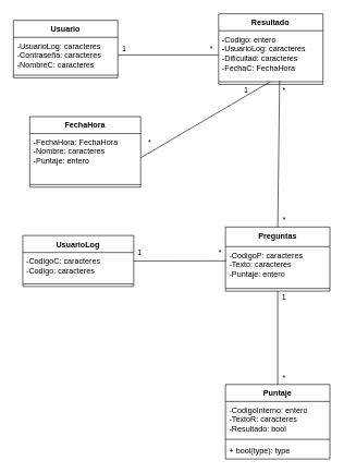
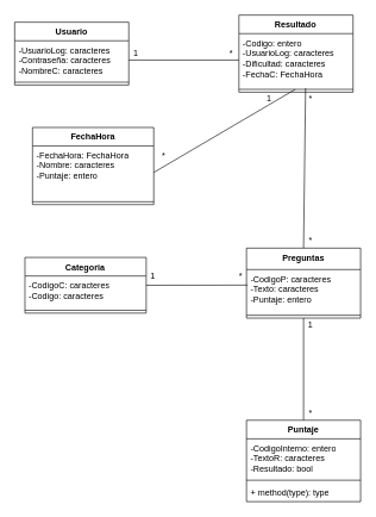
- <mxCell id="18" value="UsuarioLog" style="swimlane;fontStyle=1;align=center;verticalAlign=top;childLayout=stackLayout;horizontal=1;startSize=26;horizontalStack=0;resizeParent=1;resizeParentMax=0;resizeLast=0;collapsible=1;marginBottom=0;whiteSpace=wrap;html=1;" parent="1" vertex="1"><mxGeometry x="34.43" y="360" width="170" height="78" as="geometry" /></mxCell>
+ <mxCell id="18" value="Categoria" style="swimlane;fontStyle=1;align=center;verticalAlign=top;childLayout=stackLayout;horizontal=1;startSize=26;horizontalStack=0;resizeParent=1;resizeParentMax=0;resizeLast=0;collapsible=1;marginBottom=0;whiteSpace=wrap;html=1;" parent="1" vertex="1"><mxGeometry x="34.43" y="360" width="170" height="78" as="geometry" /></mxCell>
- <mxCell id="32" value="+ bool(type): type" style="text;strokeColor=none;fillColor=none;align=left;verticalAlign=top;spacingLeft=4;spacingRight=4;overflow=hidden;rotatable=0;points=[[0,0.5],[1,0.5]];portConstraint=eastwest;whiteSpace=wrap;html=1;" parent="29" vertex="1"><mxGeometry y="88" width="160" height="26" as="geometry" /></mxCell>
+ <mxCell id="32" value="+ method(type): type" style="text;strokeColor=none;fillColor=none;align=left;verticalAlign=top;spacingLeft=4;spacingRight=4;overflow=hidden;rotatable=0;points=[[0,0.5],[1,0.5]];portConstraint=eastwest;whiteSpace=wrap;html=1;" parent="29" vertex="1"><mxGeometry y="88" width="160" height="26" as="geometry" /></mxCell>
